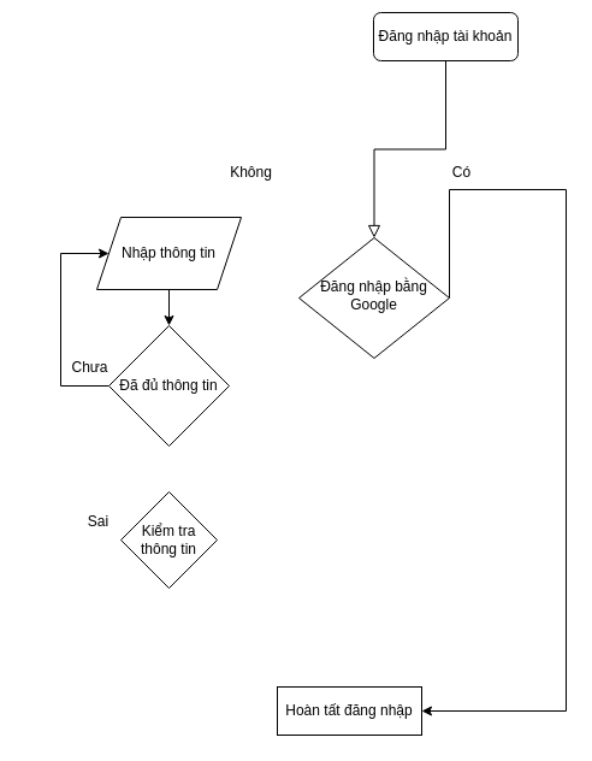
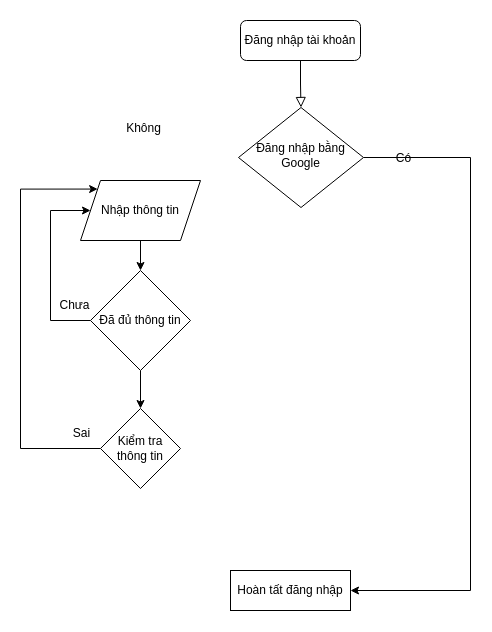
- <mxCell id="3" value="Đăng nhập tài khoản" style="rounded=1;whiteSpace=wrap;html=1;fontSize=12;glass=0;strokeWidth=1;shadow=0;" vertex="1" parent="1"><mxGeometry x="310" y="10" width="120" height="40" as="geometry" /></mxCell>
+ <mxCell id="3" value="Đăng nhập tài khoản" style="rounded=1;whiteSpace=wrap;html=1;fontSize=12;glass=0;strokeWidth=1;shadow=0;" vertex="1" parent="1"><mxGeometry x="240" y="20" width="120" height="40" as="geometry" /></mxCell>
- <mxCell id="14" value="Không" style="text;html=1;align=center;verticalAlign=middle;resizable=0;points=[];autosize=1;strokeColor=none;fillColor=none;" vertex="1" parent="1"><mxGeometry x="178" y="128" width="60" height="30" as="geometry" /></mxCell>
+ <mxCell id="14" value="Không" style="text;html=1;align=center;verticalAlign=middle;resizable=0;points=[];autosize=1;strokeColor=none;fillColor=none;" vertex="1" parent="1"><mxGeometry x="113" y="113" width="60" height="30" as="geometry" /></mxCell>
- <mxCell id="7" value="Có" style="text;html=1;align=center;verticalAlign=middle;resizable=0;points=[];autosize=1;strokeColor=none;fillColor=none;" vertex="1" parent="1"><mxGeometry x="363" y="128" width="40" height="30" as="geometry" /></mxCell>
+ <mxCell id="7" value="Có" style="text;html=1;align=center;verticalAlign=middle;resizable=0;points=[];autosize=1;strokeColor=none;fillColor=none;" vertex="1" parent="1"><mxGeometry x="383" y="143" width="40" height="30" as="geometry" /></mxCell>
- <mxCell id="5" value="Đăng nhập bằng Google" style="rhombus;whiteSpace=wrap;html=1;shadow=0;fontFamily=Helvetica;fontSize=12;align=center;strokeWidth=1;spacing=6;spacingTop=-4;" vertex="1" parent="1"><mxGeometry x="248" y="197" width="125" height="100" as="geometry" /></mxCell>
+ <mxCell id="5" value="Đăng nhập bằng Google" style="rhombus;whiteSpace=wrap;html=1;shadow=0;fontFamily=Helvetica;fontSize=12;align=center;strokeWidth=1;spacing=6;spacingTop=-4;" vertex="1" parent="1"><mxGeometry x="238" y="107" width="125" height="100" as="geometry" /></mxCell>
+ <mxCell id="15" style="edgeStyle=orthogonalEdgeStyle;rounded=0;orthogonalLoop=1;jettySize=auto;html=1;entryX=0;entryY=0;entryDx=0;entryDy=0;" edge="1" parent="1" source="16" target="9"><mxGeometry relative="1" as="geometry"><Array as="points"><mxPoint x="20" y="448" /><mxPoint x="20" y="189" /></Array></mxGeometry></mxCell>
+ <mxCell id="11" style="edgeStyle=orthogonalEdgeStyle;rounded=0;orthogonalLoop=1;jettySize=auto;html=1;entryX=0.5;entryY=0;entryDx=0;entryDy=0;" edge="1" parent="1" source="12" target="16"><mxGeometry relative="1" as="geometry"><mxPoint x="140" y="400" as="targetPoint" /></mxGeometry></mxCell>
